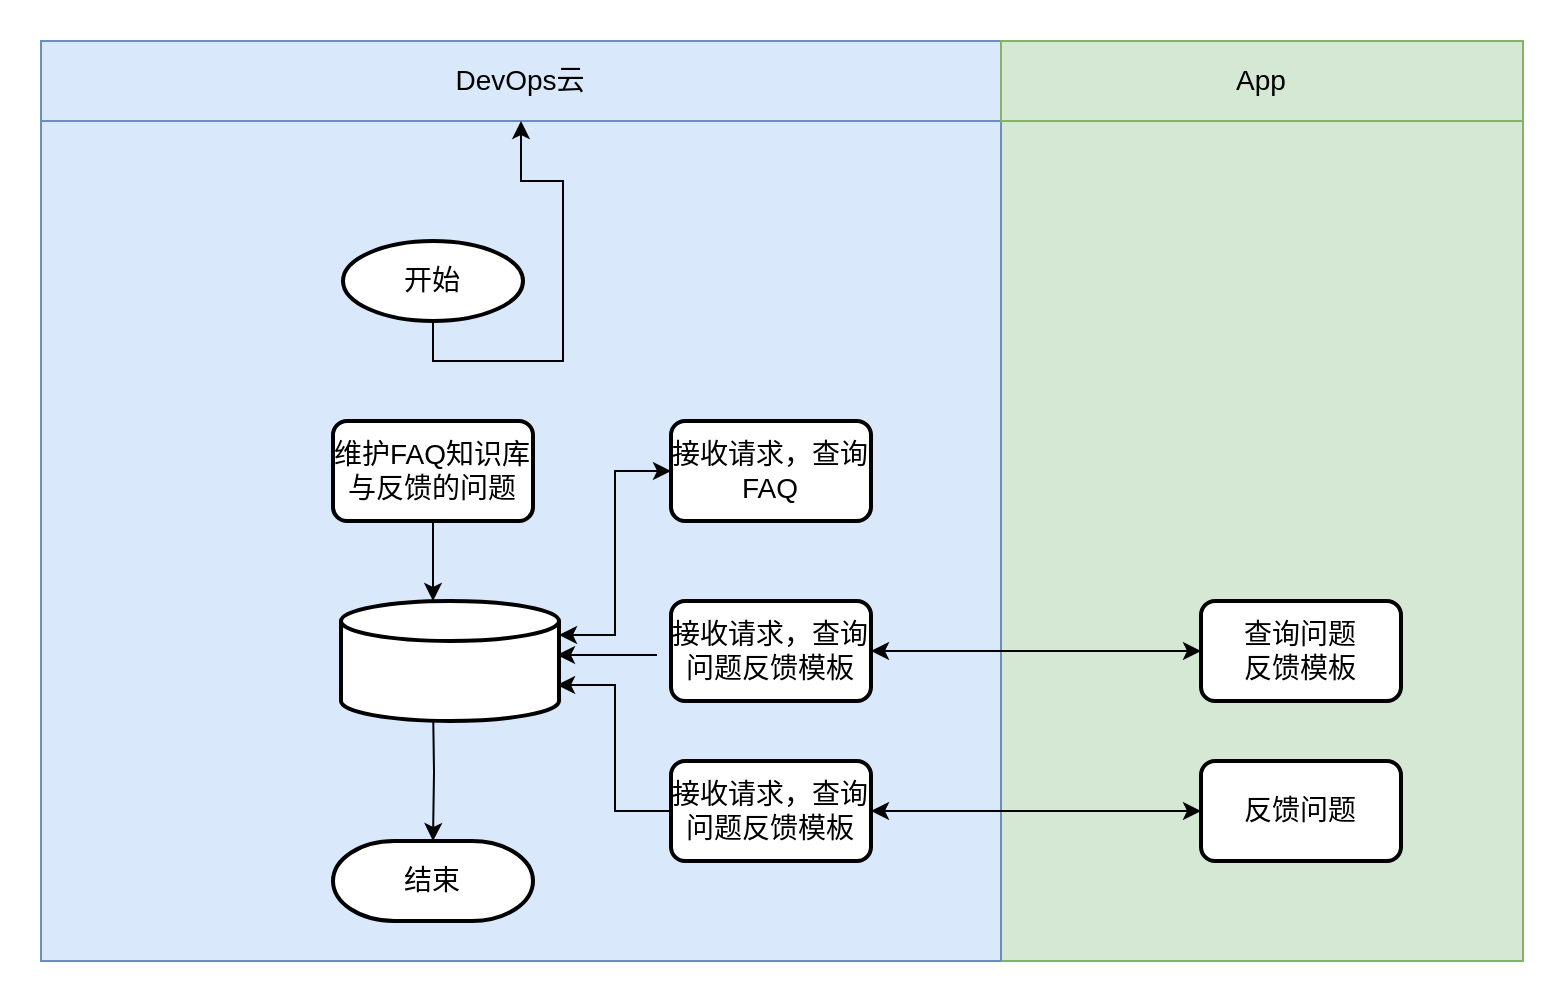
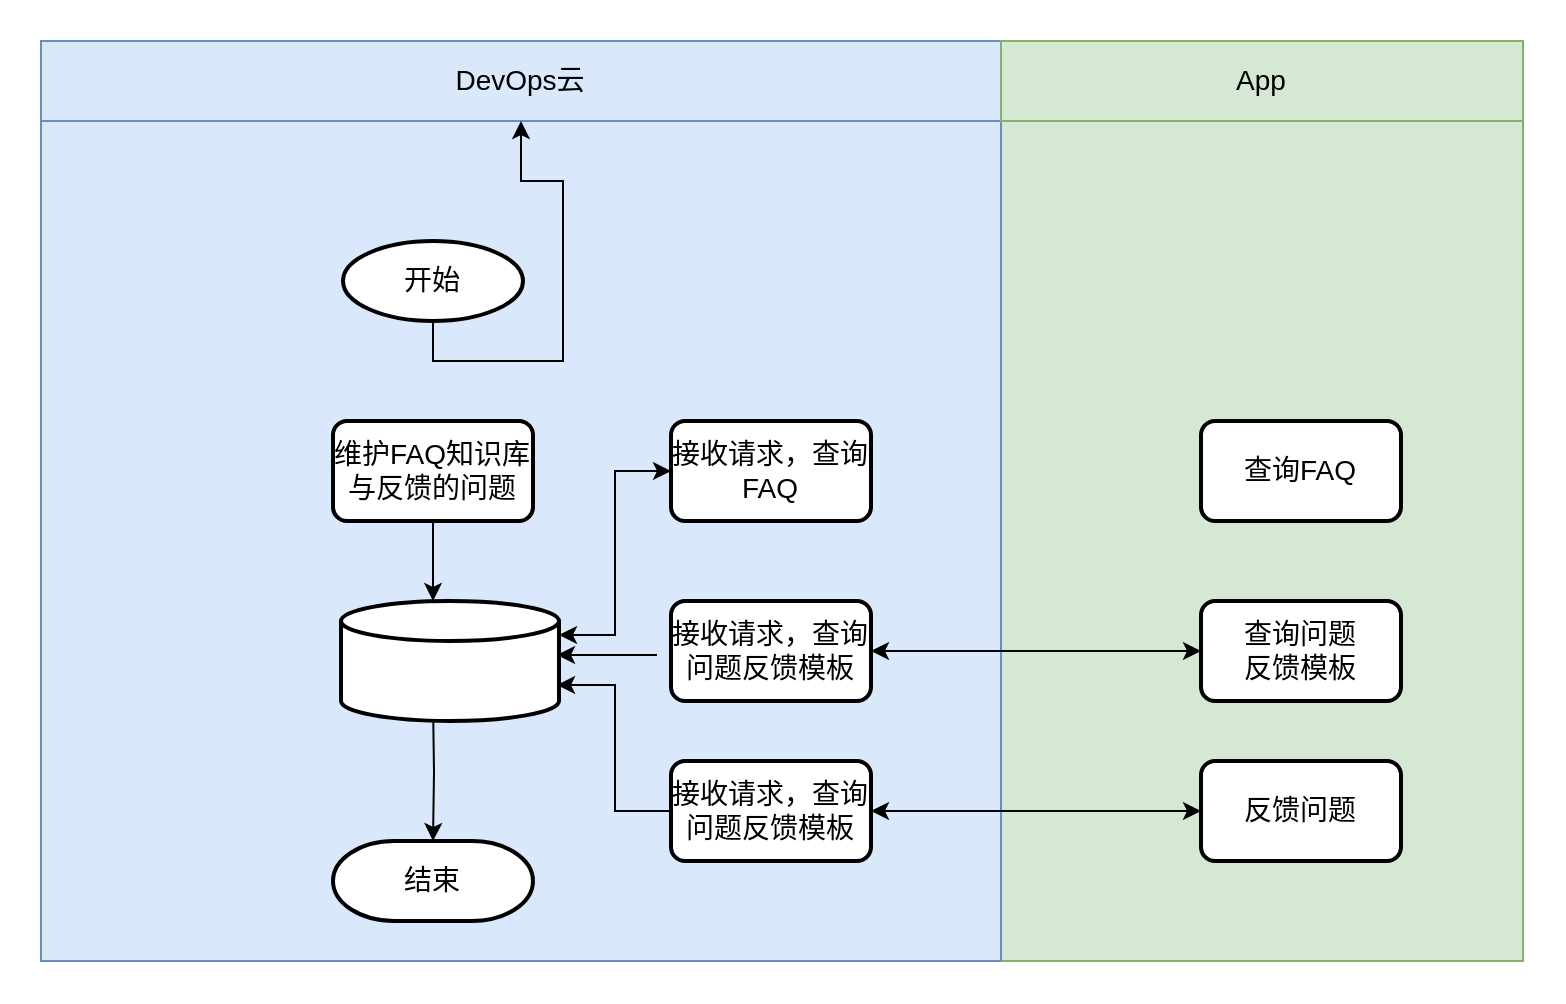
+ <mxCell id="10" value="查询FAQ" style="rounded=1;whiteSpace=wrap;html=1;absoluteArcSize=1;arcSize=14;strokeWidth=2;fontSize=14;" vertex="1" parent="1"><mxGeometry x="600" y="210" width="100" height="50" as="geometry" /></mxCell>
